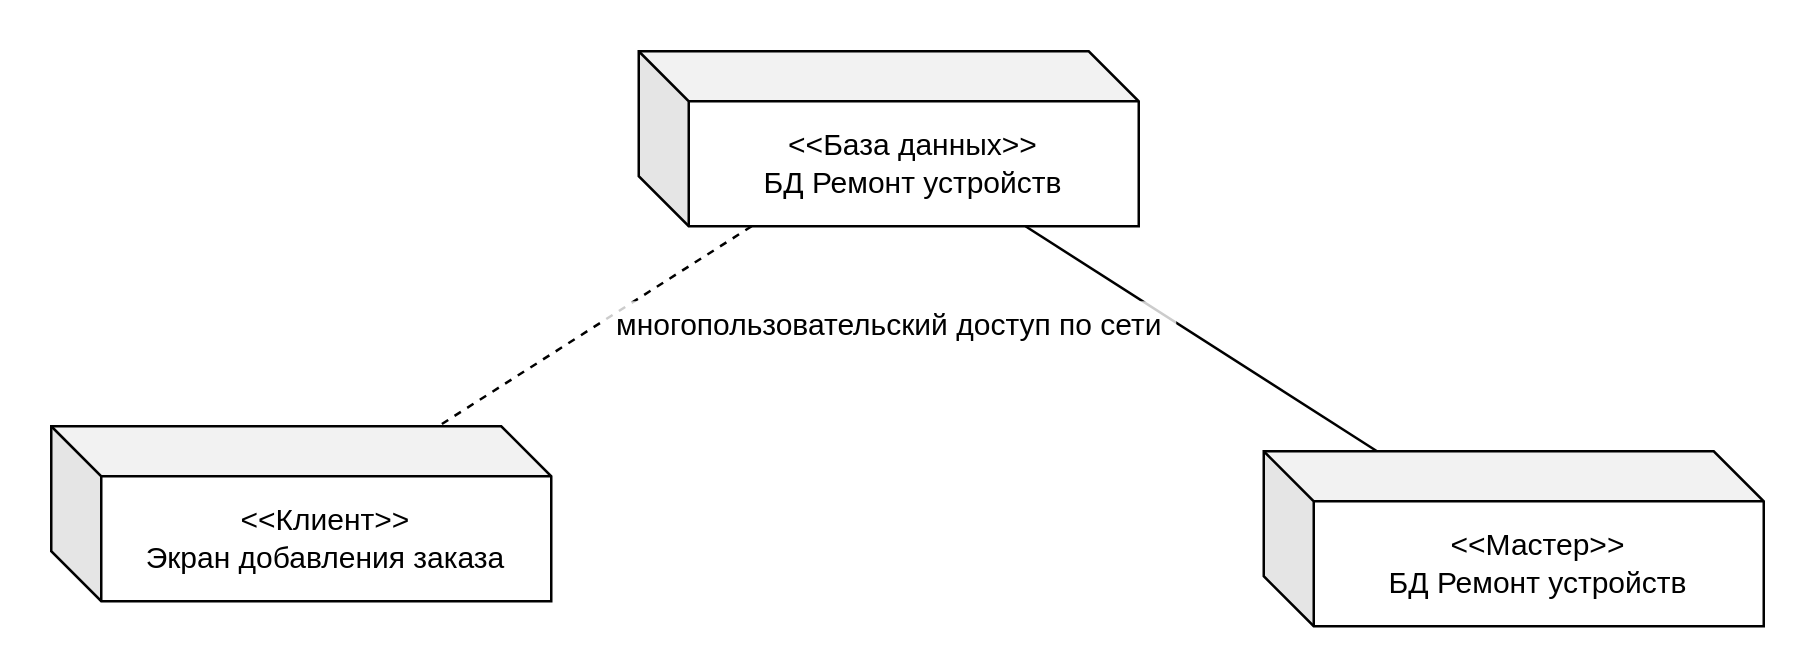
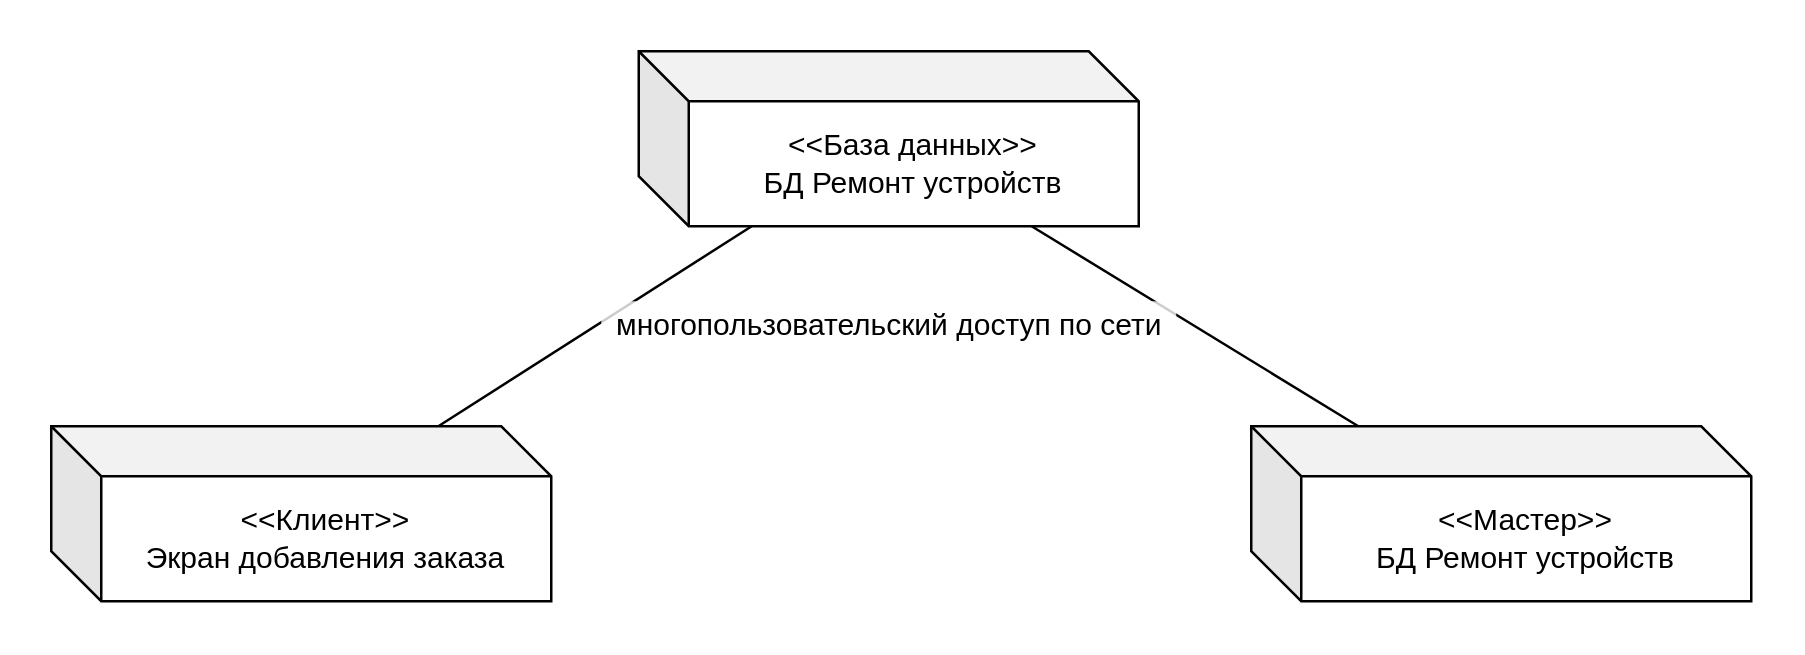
- <mxCell id="3" style="edgeStyle=none;rounded=0;orthogonalLoop=1;jettySize=auto;html=1;endArrow=none;endFill=0;dashed=1;" edge="1" parent="1" source="4" target="7"><mxGeometry relative="1" as="geometry" /></mxCell>
+ <mxCell id="3" style="edgeStyle=none;rounded=0;orthogonalLoop=1;jettySize=auto;html=1;endArrow=none;endFill=0;" edge="1" parent="1" source="4" target="7"><mxGeometry relative="1" as="geometry" /></mxCell>
- <mxCell id="6" value="&amp;lt;&amp;lt;Мастер&amp;gt;&amp;gt;&lt;br&gt;БД Ремонт устройств" style="shape=cube;whiteSpace=wrap;html=1;boundedLbl=1;backgroundOutline=1;darkOpacity=0.05;darkOpacity2=0.1;" vertex="1" parent="1"><mxGeometry x="505" y="180" width="200" height="70" as="geometry" /></mxCell>
+ <mxCell id="6" value="&amp;lt;&amp;lt;Мастер&amp;gt;&amp;gt;&lt;br&gt;БД Ремонт устройств" style="shape=cube;whiteSpace=wrap;html=1;boundedLbl=1;backgroundOutline=1;darkOpacity=0.05;darkOpacity2=0.1;" vertex="1" parent="1"><mxGeometry x="500" y="170" width="200" height="70" as="geometry" /></mxCell>
